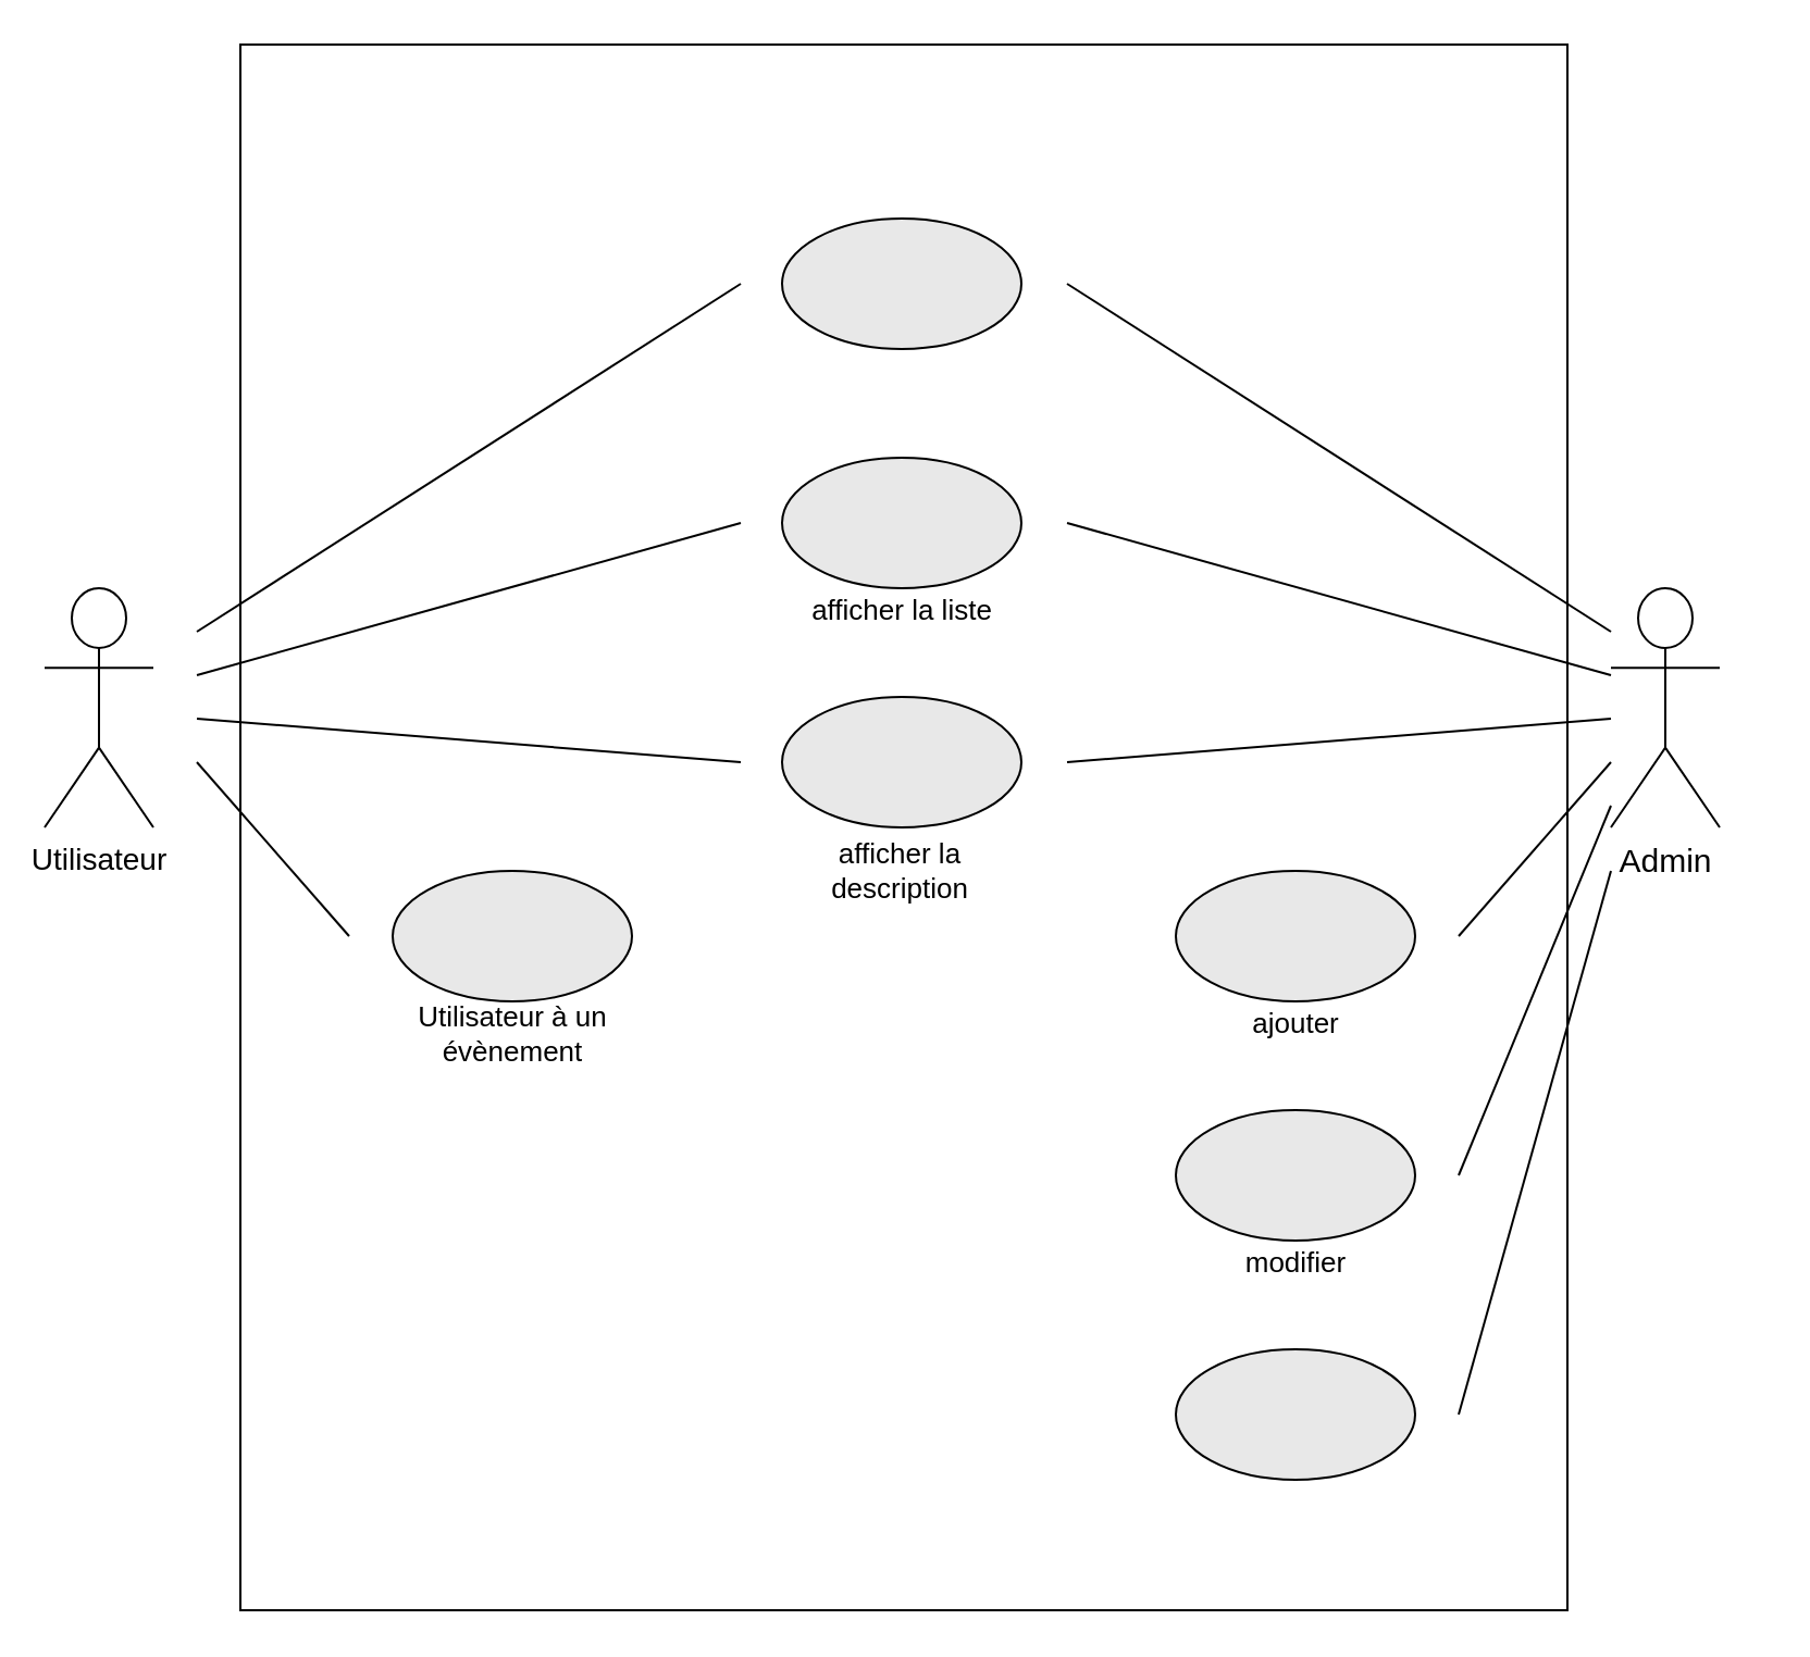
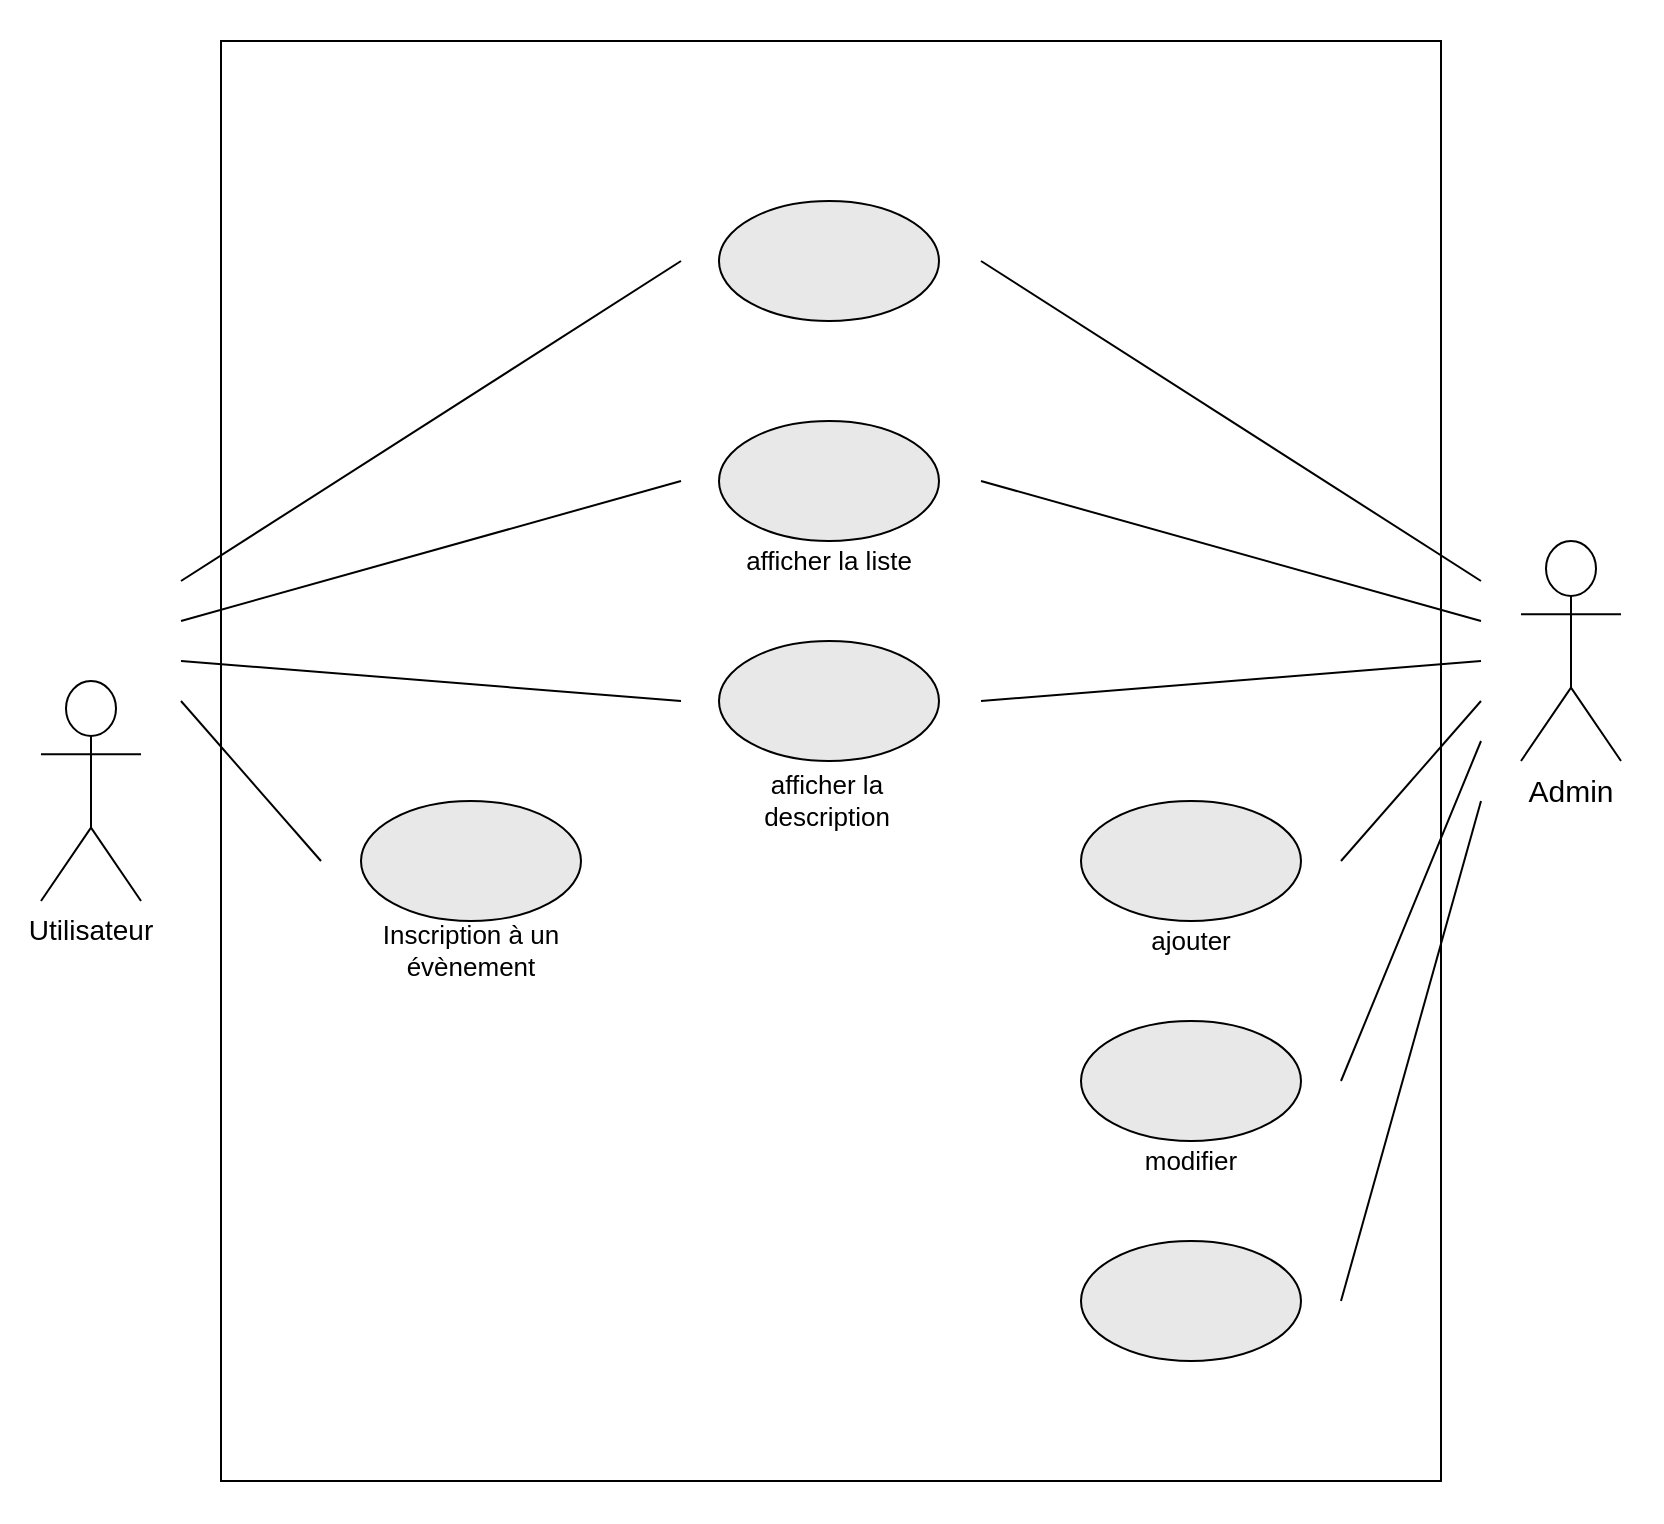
- <mxCell id="3" value="&lt;font style=&quot;font-size: 14px&quot;&gt;Utilisateur&lt;/font&gt;" style="shape=umlActor;verticalLabelPosition=bottom;verticalAlign=top;html=1;outlineConnect=0;" vertex="1" parent="1"><mxGeometry x="20" y="270" width="50" height="110" as="geometry" /></mxCell>
+ <mxCell id="3" value="&lt;font style=&quot;font-size: 14px&quot;&gt;Utilisateur&lt;/font&gt;" style="shape=umlActor;verticalLabelPosition=bottom;verticalAlign=top;html=1;outlineConnect=0;" vertex="1" parent="1"><mxGeometry x="20" y="340" width="50" height="110" as="geometry" /></mxCell>
- <mxCell id="4" value="&lt;font style=&quot;font-size: 15px&quot;&gt;Admin&lt;/font&gt;" style="shape=umlActor;verticalLabelPosition=bottom;verticalAlign=top;html=1;outlineConnect=0;" vertex="1" parent="1"><mxGeometry x="740" y="270" width="50" height="110" as="geometry" /></mxCell>
+ <mxCell id="4" value="&lt;font style=&quot;font-size: 15px&quot;&gt;Admin&lt;/font&gt;" style="shape=umlActor;verticalLabelPosition=bottom;verticalAlign=top;html=1;outlineConnect=0;" vertex="1" parent="1"><mxGeometry x="760" y="270" width="50" height="110" as="geometry" /></mxCell>
- <mxCell id="12" value="&lt;font style=&quot;font-size: 13px&quot;&gt;Utilisateur à un évènement&lt;/font&gt;" style="text;html=1;strokeColor=none;fillColor=none;align=center;verticalAlign=middle;whiteSpace=wrap;rounded=0;" vertex="1" parent="1"><mxGeometry x="187.5" y="465" width="95" height="20" as="geometry" /></mxCell>
+ <mxCell id="12" value="&lt;font style=&quot;font-size: 13px&quot;&gt;Inscription à un évènement&lt;/font&gt;" style="text;html=1;strokeColor=none;fillColor=none;align=center;verticalAlign=middle;whiteSpace=wrap;rounded=0;" vertex="1" parent="1"><mxGeometry x="187.5" y="465" width="95" height="20" as="geometry" /></mxCell>
